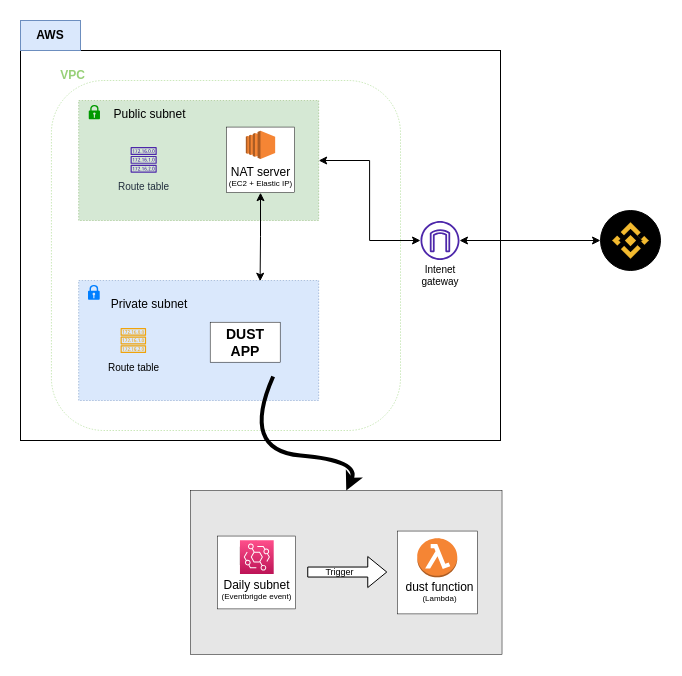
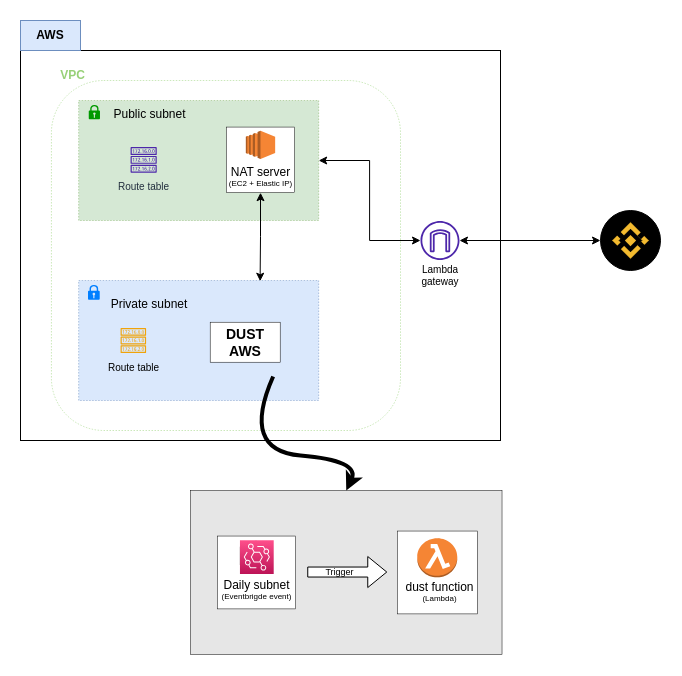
- <mxCell id="30" value="Intenet gateway" style="text;html=1;strokeColor=none;fillColor=none;align=center;verticalAlign=middle;whiteSpace=wrap;rounded=0;fontSize=10;fontColor=#000000;" vertex="1" parent="2"><mxGeometry x="389.5" y="239.5" width="60" height="30" as="geometry" /></mxCell>
+ <mxCell id="30" value="Lambda gateway" style="text;html=1;strokeColor=none;fillColor=none;align=center;verticalAlign=middle;whiteSpace=wrap;rounded=0;fontSize=10;fontColor=#000000;" vertex="1" parent="2"><mxGeometry x="389.5" y="239.5" width="60" height="30" as="geometry" /></mxCell>
- <mxCell id="26" value="&lt;b&gt;&lt;font style=&quot;font-size: 14px;&quot;&gt;DUST APP&lt;/font&gt;&lt;/b&gt;" style="text;html=1;strokeColor=none;fillColor=none;align=center;verticalAlign=middle;whiteSpace=wrap;rounded=0;fontSize=8;fontColor=#000000;" vertex="1" parent="24"><mxGeometry x="24.341" y="15.426" width="42.244" height="20.571" as="geometry" /></mxCell>
+ <mxCell id="26" value="&lt;b&gt;&lt;font style=&quot;font-size: 14px;&quot;&gt;DUST AWS&lt;/font&gt;&lt;/b&gt;" style="text;html=1;strokeColor=none;fillColor=none;align=center;verticalAlign=middle;whiteSpace=wrap;rounded=0;fontSize=8;fontColor=#000000;" vertex="1" parent="24"><mxGeometry x="24.341" y="15.426" width="42.244" height="20.571" as="geometry" /></mxCell>
